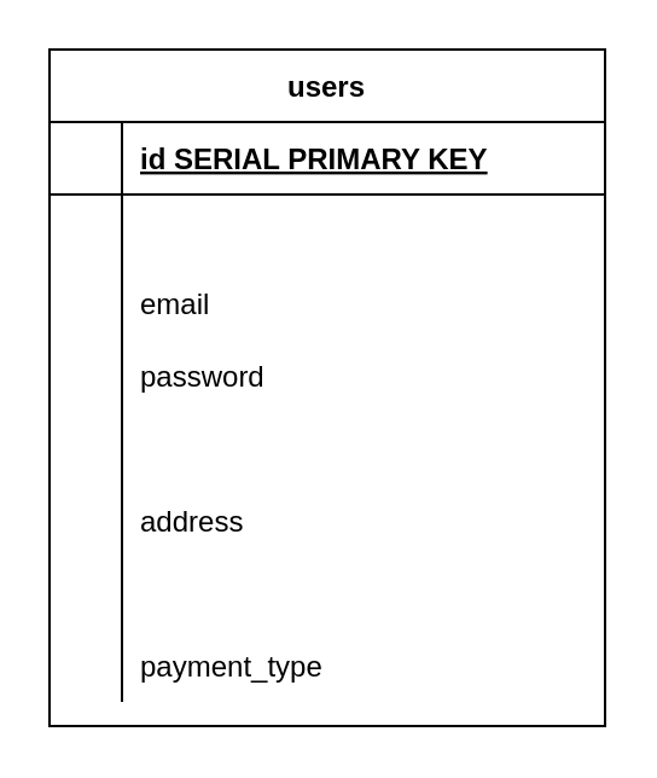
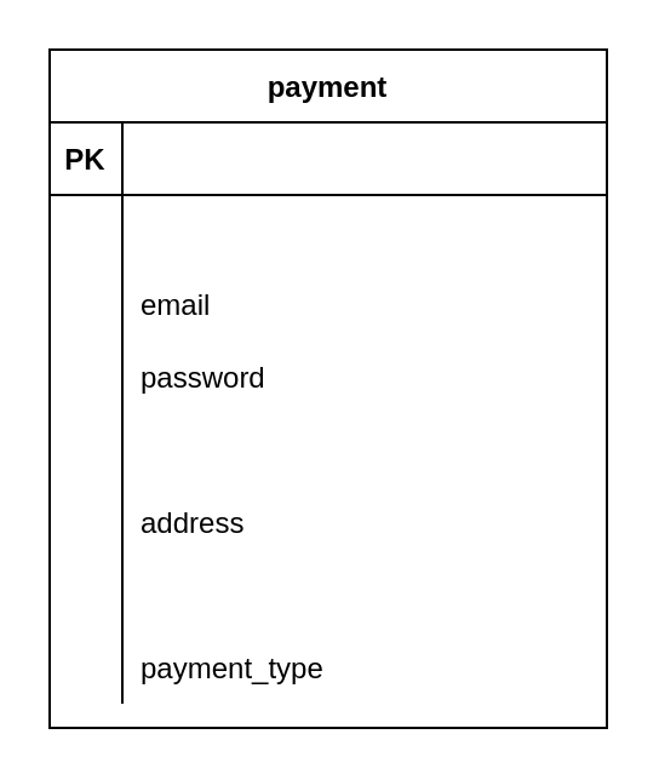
- <mxCell id="2" value="users" style="shape=table;startSize=30;container=1;collapsible=1;childLayout=tableLayout;fixedRows=1;rowLines=0;fontStyle=1;align=center;resizeLast=1;" vertex="1" parent="1"><mxGeometry x="20" y="20" width="230" height="280" as="geometry" /></mxCell>
+ <mxCell id="2" value="payment" style="shape=table;startSize=30;container=1;collapsible=1;childLayout=tableLayout;fixedRows=1;rowLines=0;fontStyle=1;align=center;resizeLast=1;" vertex="1" parent="1"><mxGeometry x="20" y="20" width="230" height="280" as="geometry" /></mxCell>
+ <mxCell id="4" value="PK" style="shape=partialRectangle;connectable=0;fillColor=none;top=0;left=0;bottom=0;right=0;fontStyle=1;overflow=hidden;" vertex="1" parent="3"><mxGeometry width="30" height="30" as="geometry" /></mxCell>
- <mxCell id="5" value="id SERIAL PRIMARY KEY" style="shape=partialRectangle;connectable=0;fillColor=none;top=0;left=0;bottom=0;right=0;align=left;spacingLeft=6;fontStyle=5;overflow=hidden;" vertex="1" parent="3"><mxGeometry x="30" width="200" height="30" as="geometry" /></mxCell>
